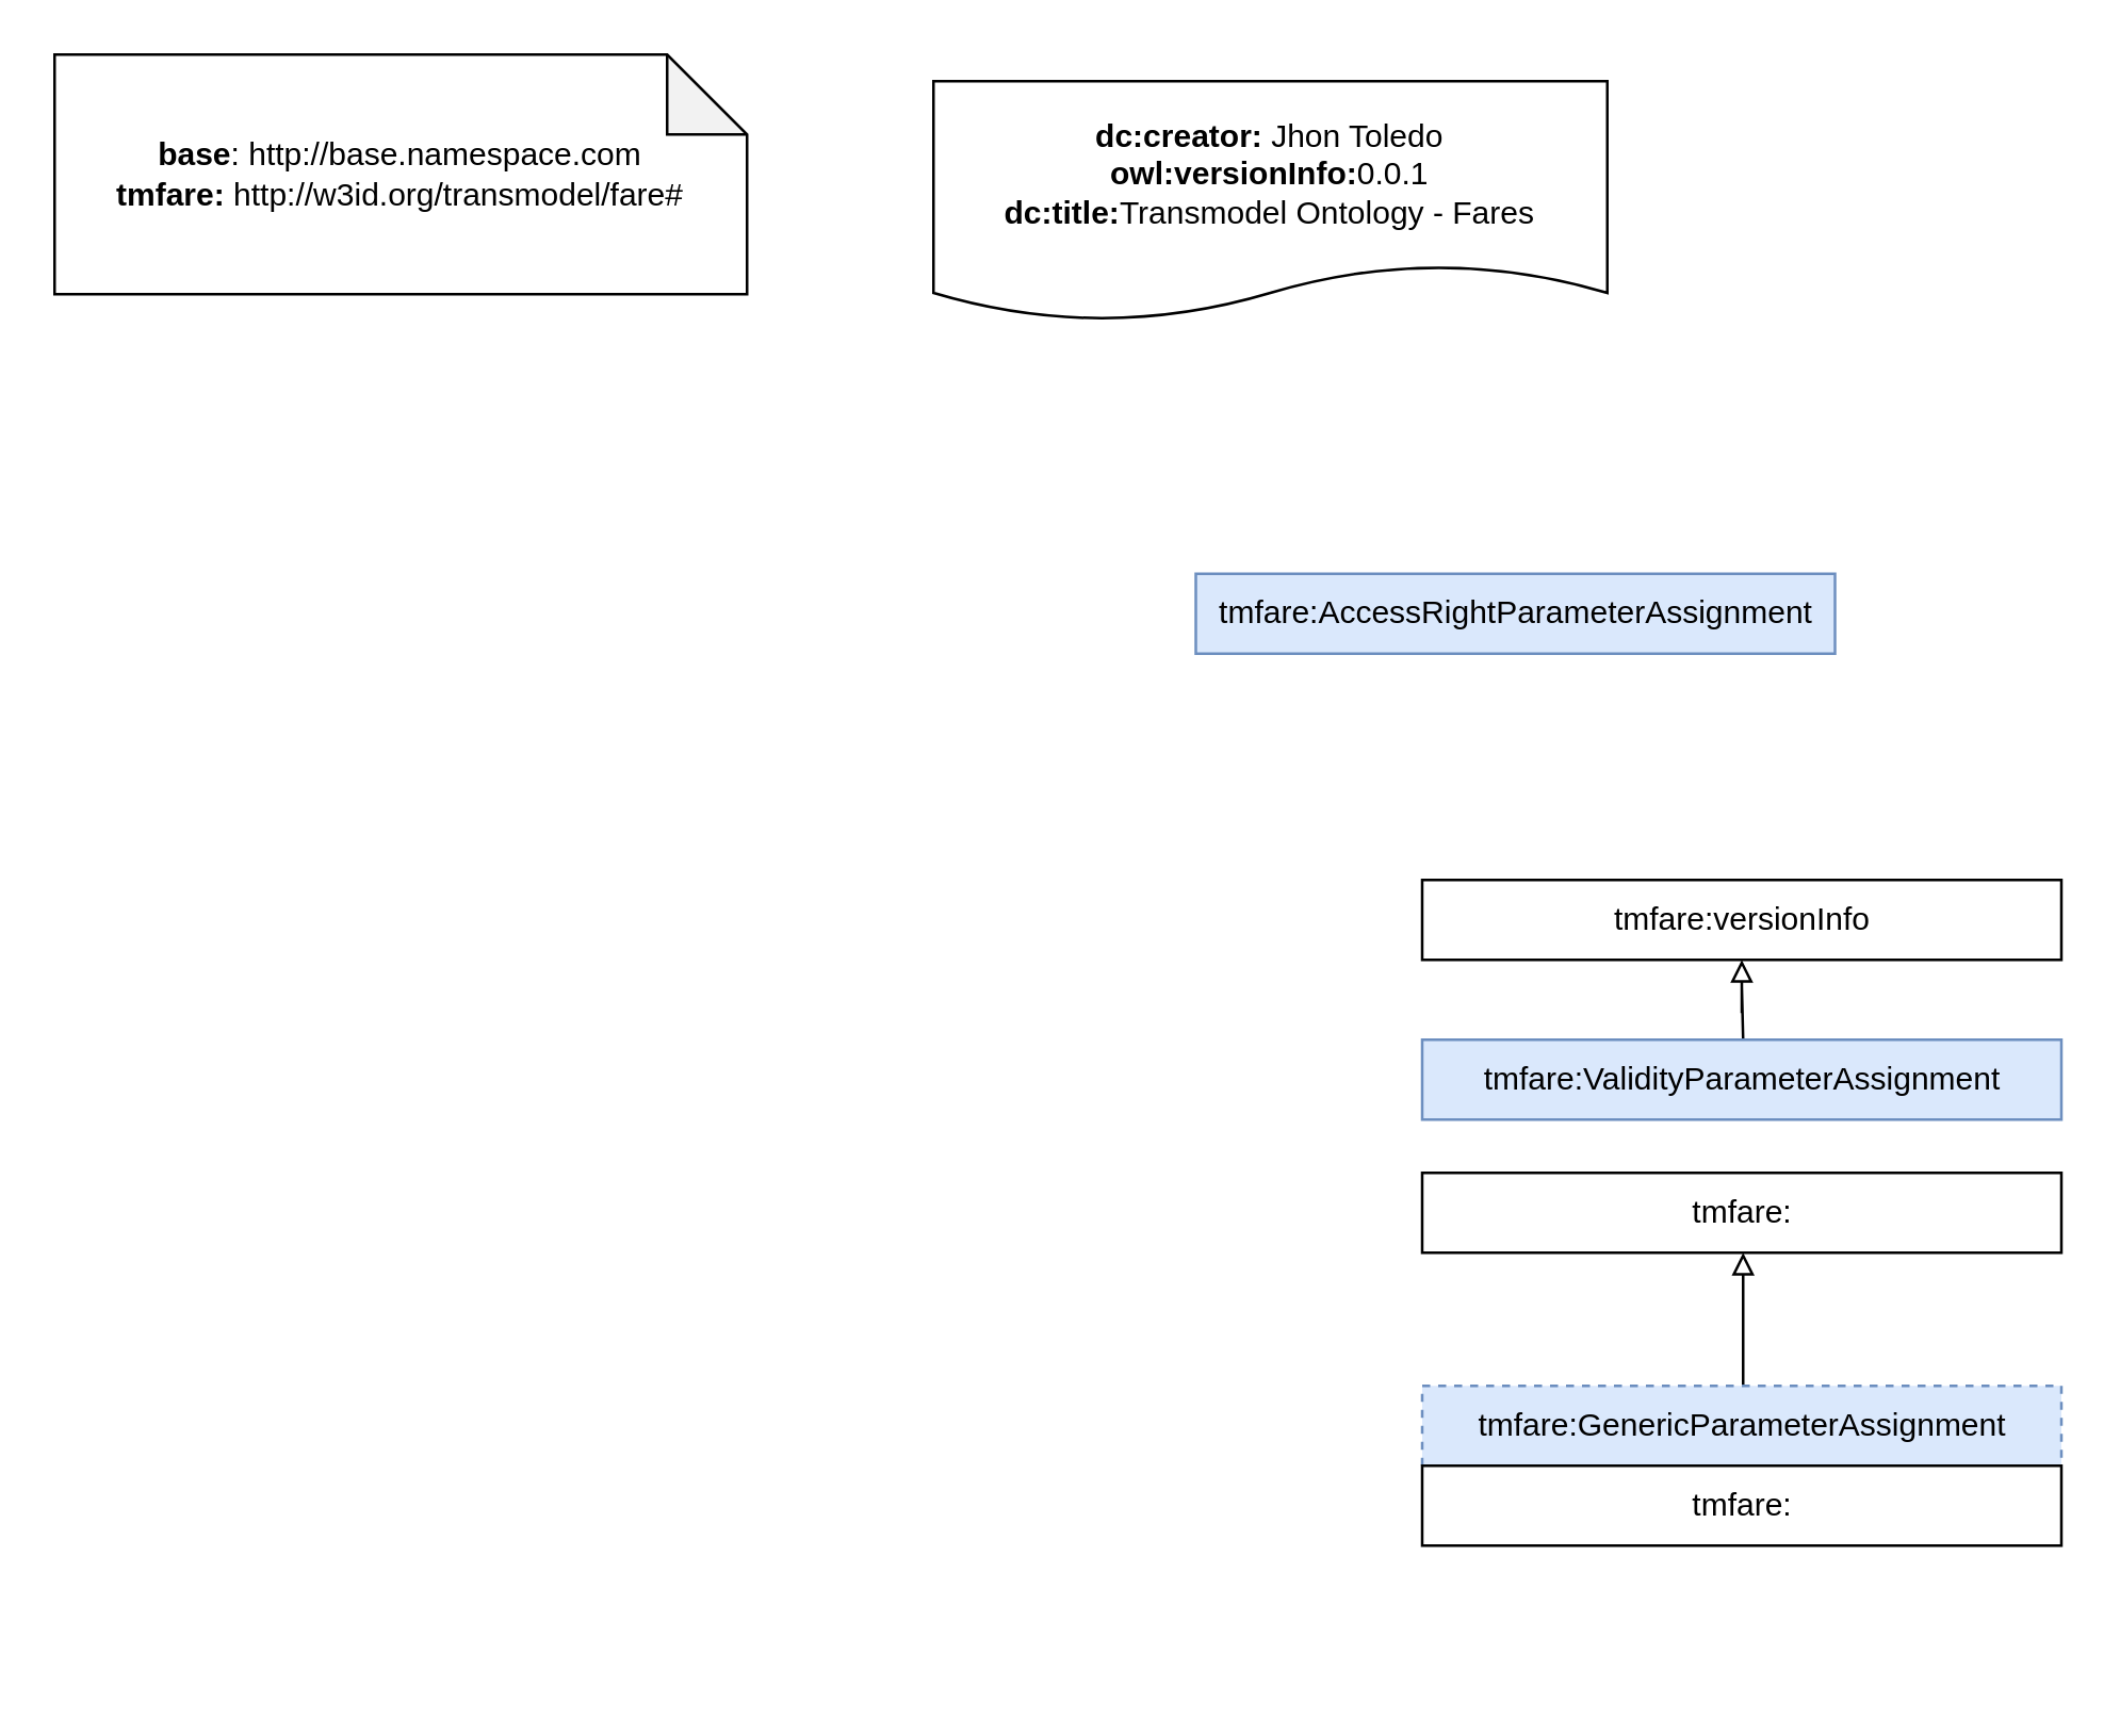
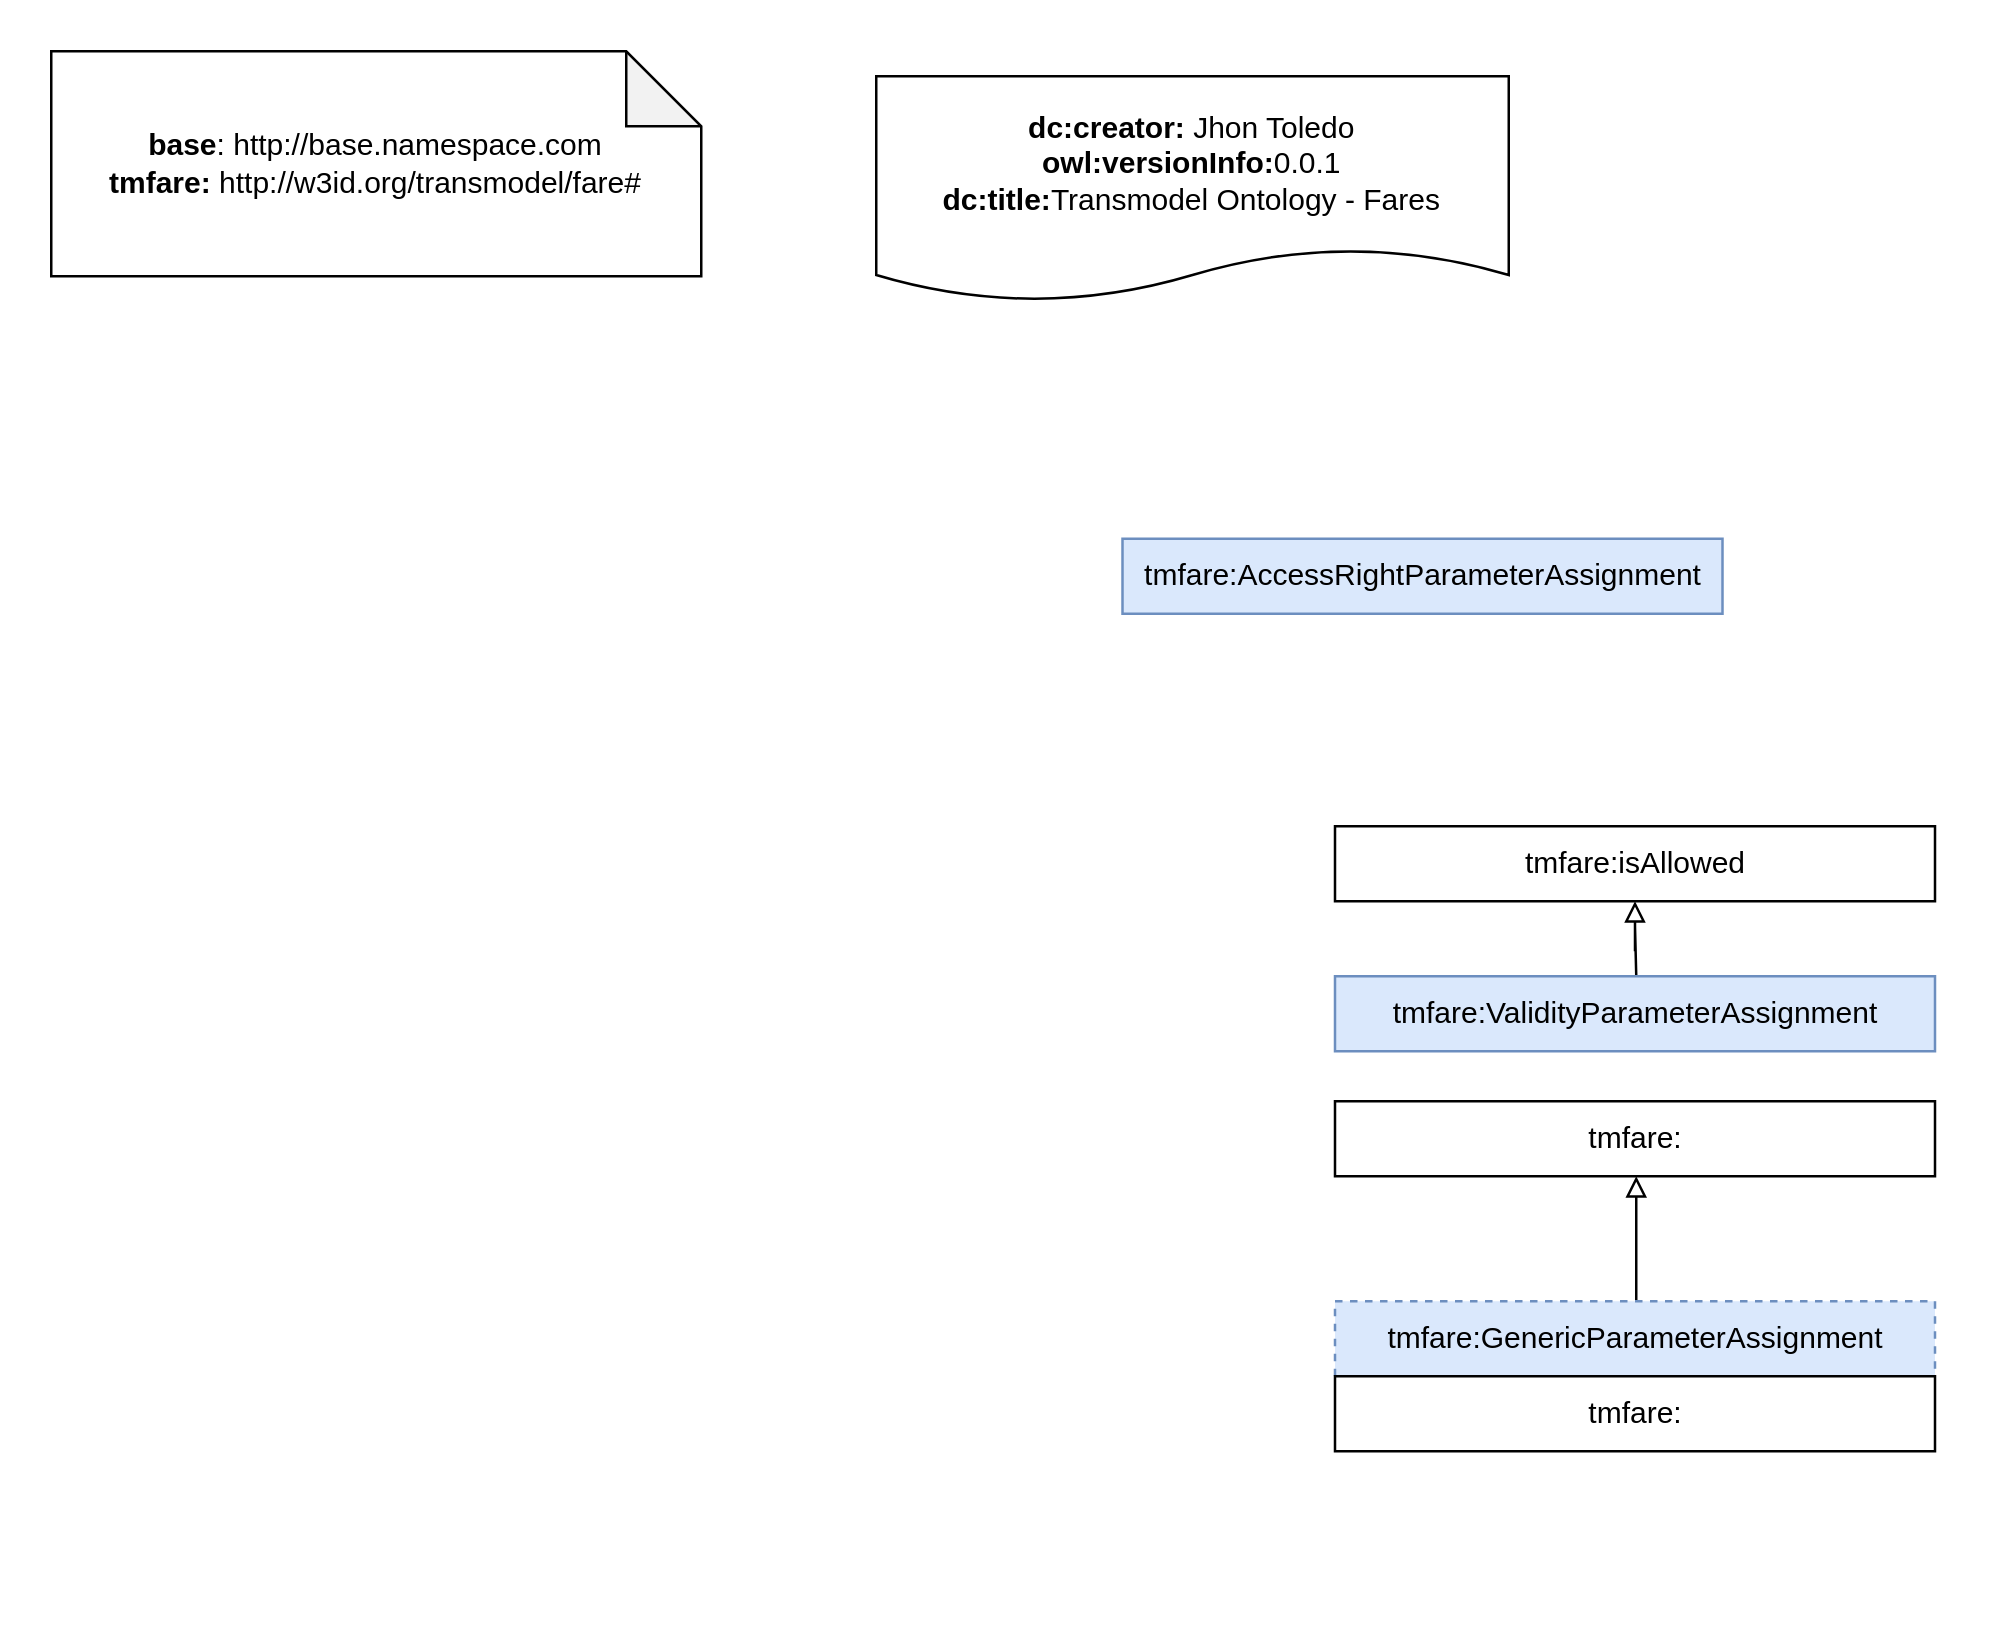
- <mxCell id="9" value="tmfare:versionInfo" style="rounded=0;whiteSpace=wrap;html=1;snapToPoint=1;points=[[0.1,0],[0.2,0],[0.3,0],[0.4,0],[0.5,0],[0.6,0],[0.7,0],[0.8,0],[0.9,0],[0,0.1],[0,0.3],[0,0.5],[0,0.7],[0,0.9],[0.1,1],[0.2,1],[0.3,1],[0.4,1],[0.5,1],[0.6,1],[0.7,1],[0.8,1],[0.9,1],[1,0.1],[1,0.3],[1,0.5],[1,0.7],[1,0.9]];" vertex="1" parent="1"><mxGeometry x="533.5" y="330" width="240" height="30" as="geometry" /></mxCell>
+ <mxCell id="9" value="tmfare:isAllowed" style="rounded=0;whiteSpace=wrap;html=1;snapToPoint=1;points=[[0.1,0],[0.2,0],[0.3,0],[0.4,0],[0.5,0],[0.6,0],[0.7,0],[0.8,0],[0.9,0],[0,0.1],[0,0.3],[0,0.5],[0,0.7],[0,0.9],[0.1,1],[0.2,1],[0.3,1],[0.4,1],[0.5,1],[0.6,1],[0.7,1],[0.8,1],[0.9,1],[1,0.1],[1,0.3],[1,0.5],[1,0.7],[1,0.9]];" vertex="1" parent="1"><mxGeometry x="533.5" y="330" width="240" height="30" as="geometry" /></mxCell>
